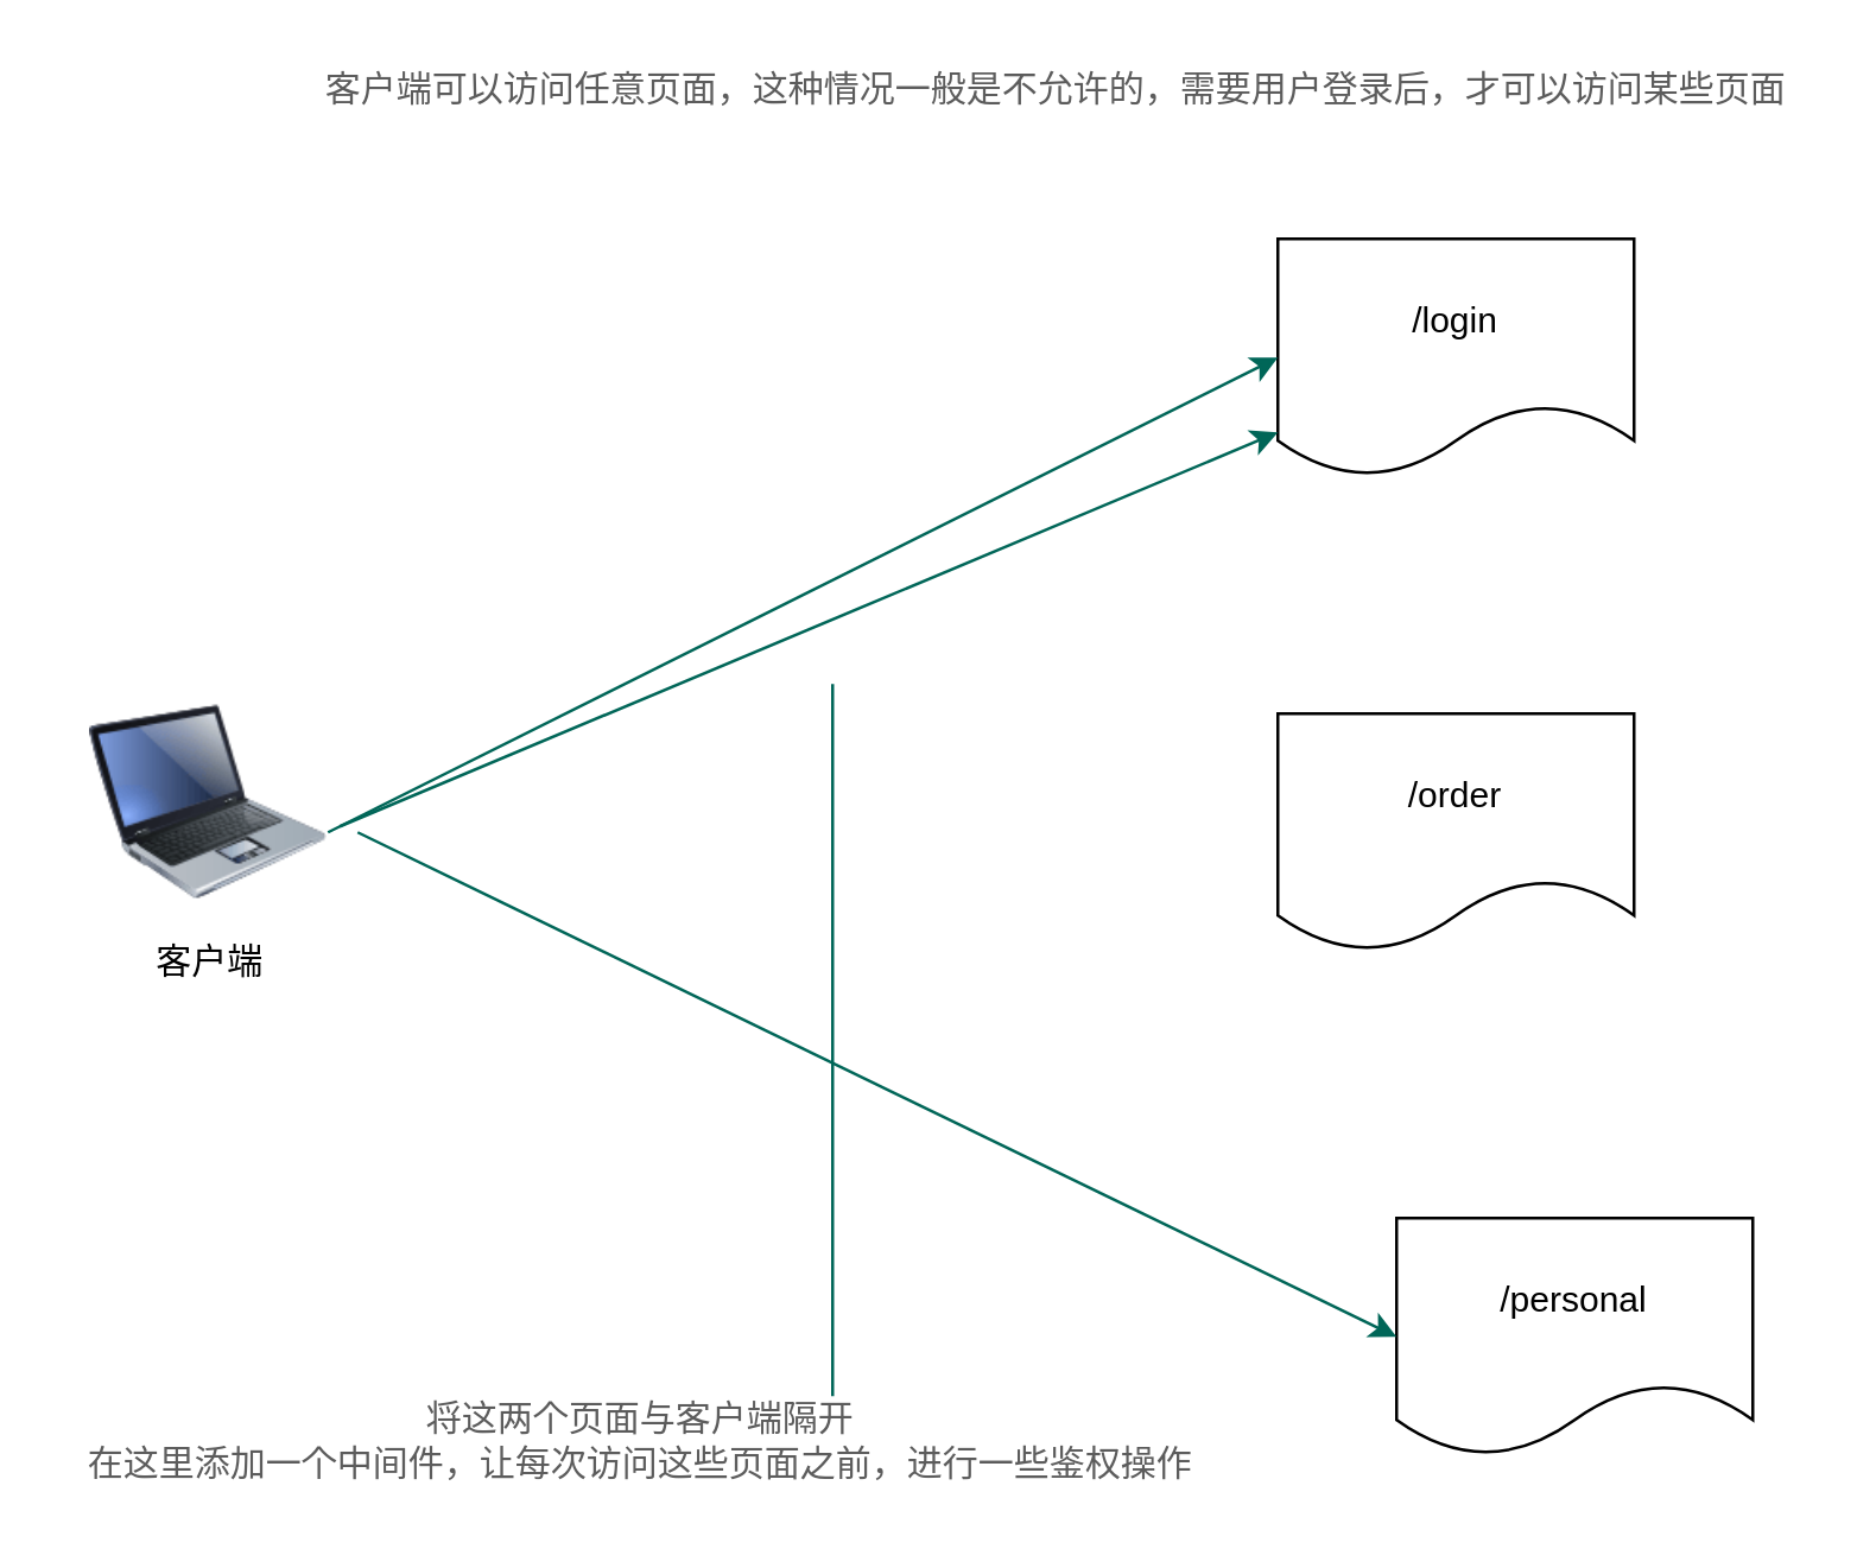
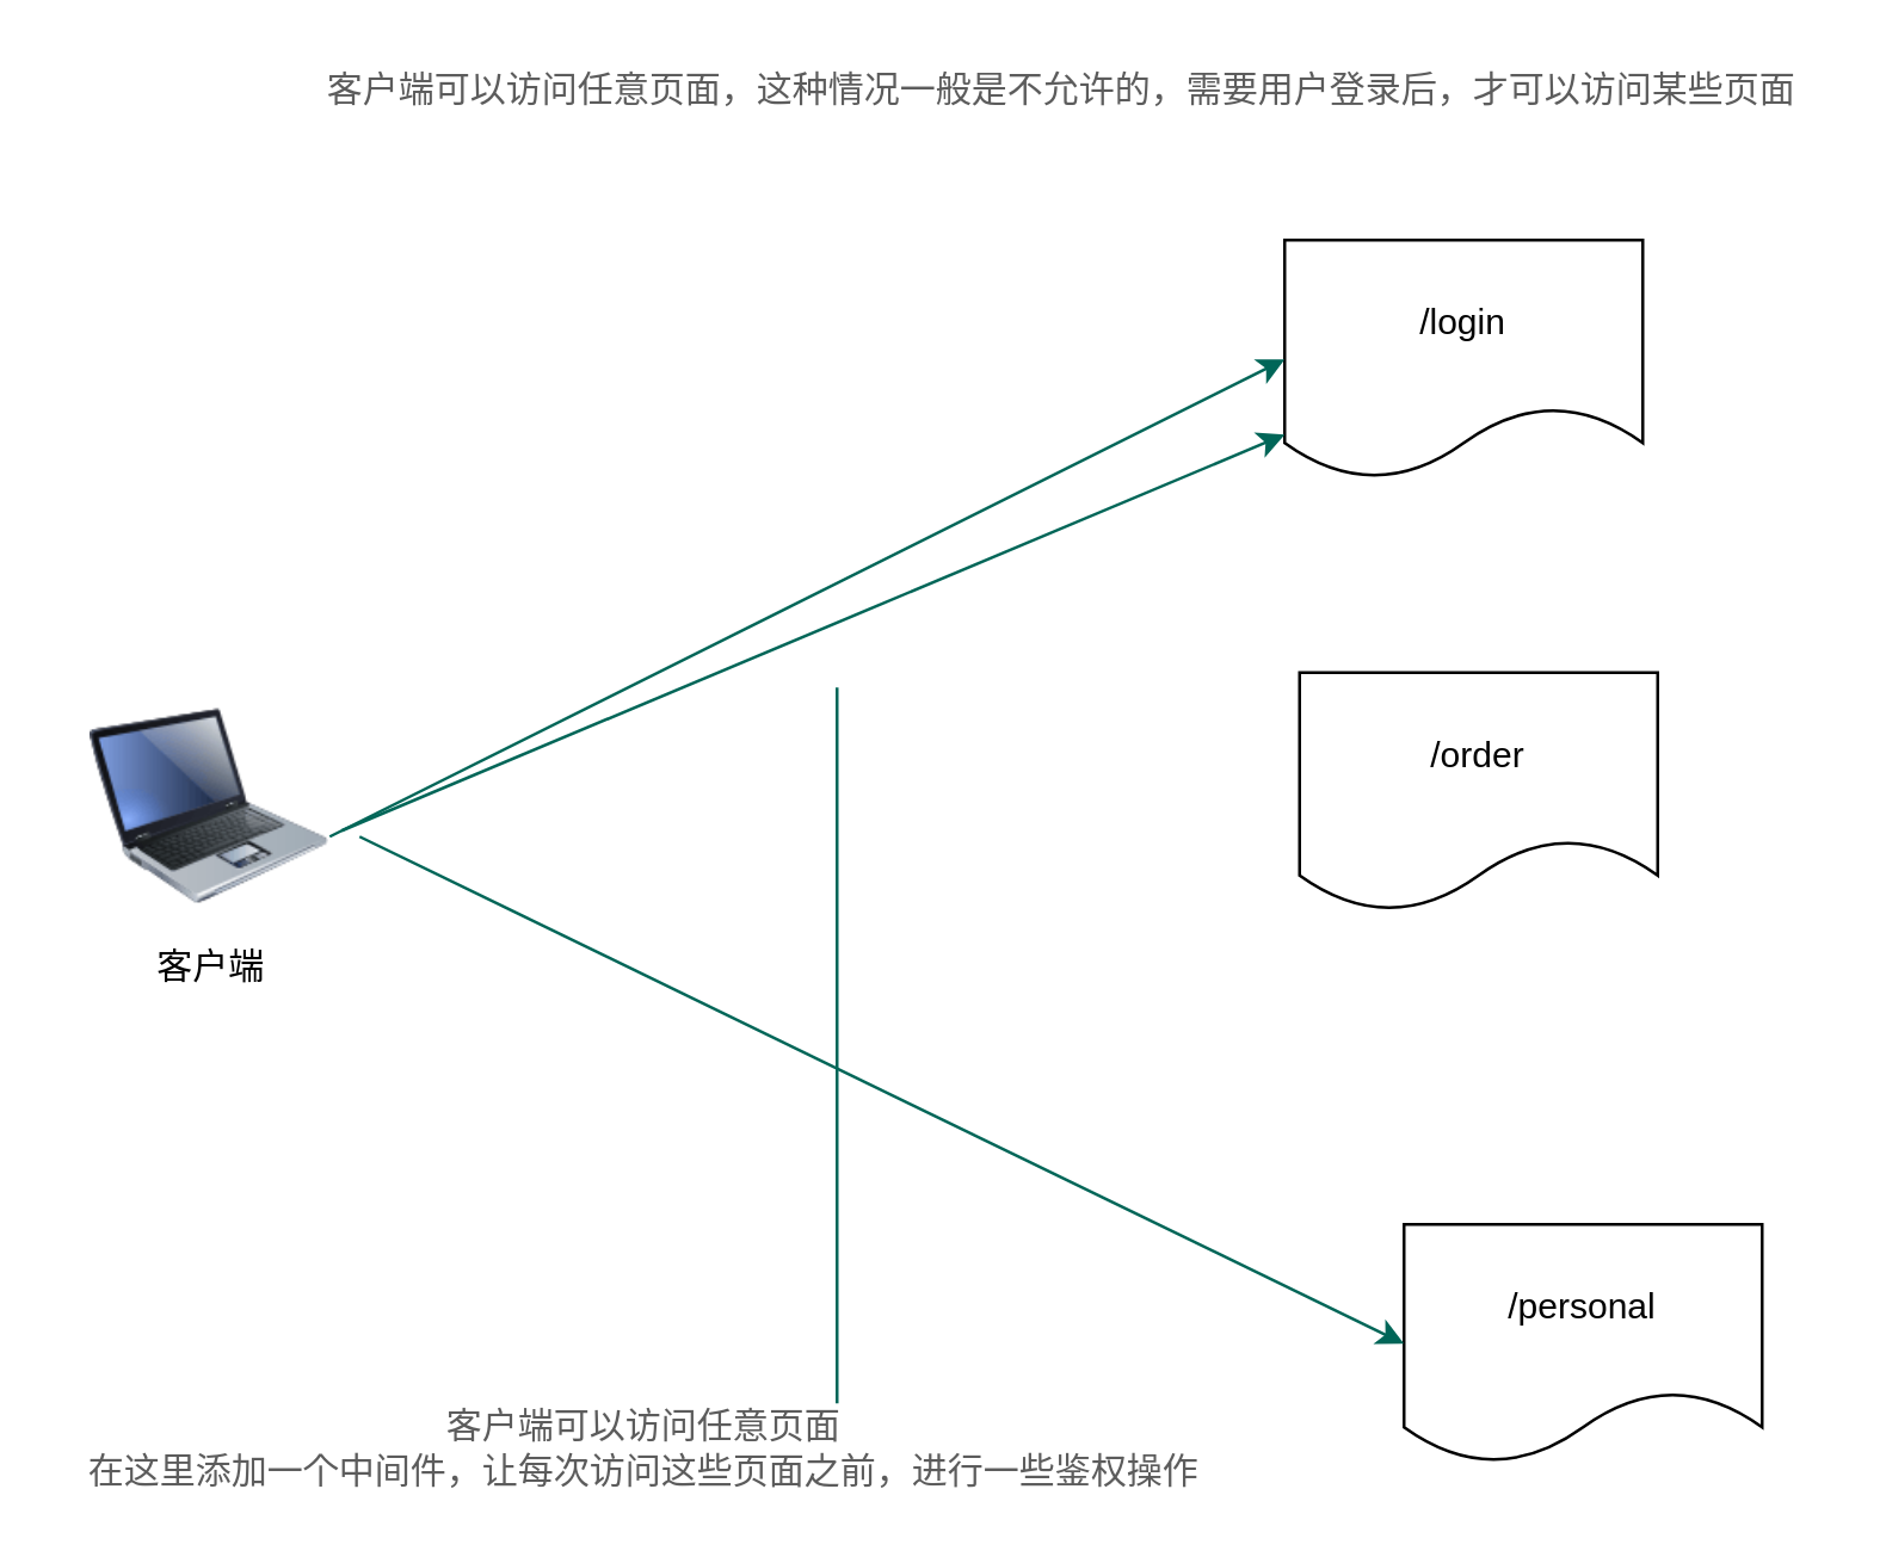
- <mxCell id="4" value="/order" style="shape=document;whiteSpace=wrap;html=1;boundedLbl=1;rounded=0;sketch=0;" vertex="1" parent="1"><mxGeometry x="430" y="240" width="120" height="80" as="geometry" /></mxCell>
+ <mxCell id="4" value="/order" style="shape=document;whiteSpace=wrap;html=1;boundedLbl=1;rounded=0;sketch=0;" vertex="1" parent="1"><mxGeometry x="435" y="225" width="120" height="80" as="geometry" /></mxCell>
- <mxCell id="11" value="将这两个页面与客户端隔开&lt;br&gt;在这里添加一个中间件，让每次访问这些页面之前，进行一些鉴权操作" style="text;html=1;align=center;verticalAlign=middle;resizable=0;points=[];autosize=1;fontColor=#5C5C5C;" vertex="1" parent="1"><mxGeometry x="20" y="470" width="390" height="30" as="geometry" /></mxCell>
+ <mxCell id="11" value="客户端可以访问任意页面&lt;br&gt;在这里添加一个中间件，让每次访问这些页面之前，进行一些鉴权操作" style="text;html=1;align=center;verticalAlign=middle;resizable=0;points=[];autosize=1;fontColor=#5C5C5C;" vertex="1" parent="1"><mxGeometry x="20" y="470" width="390" height="30" as="geometry" /></mxCell>
